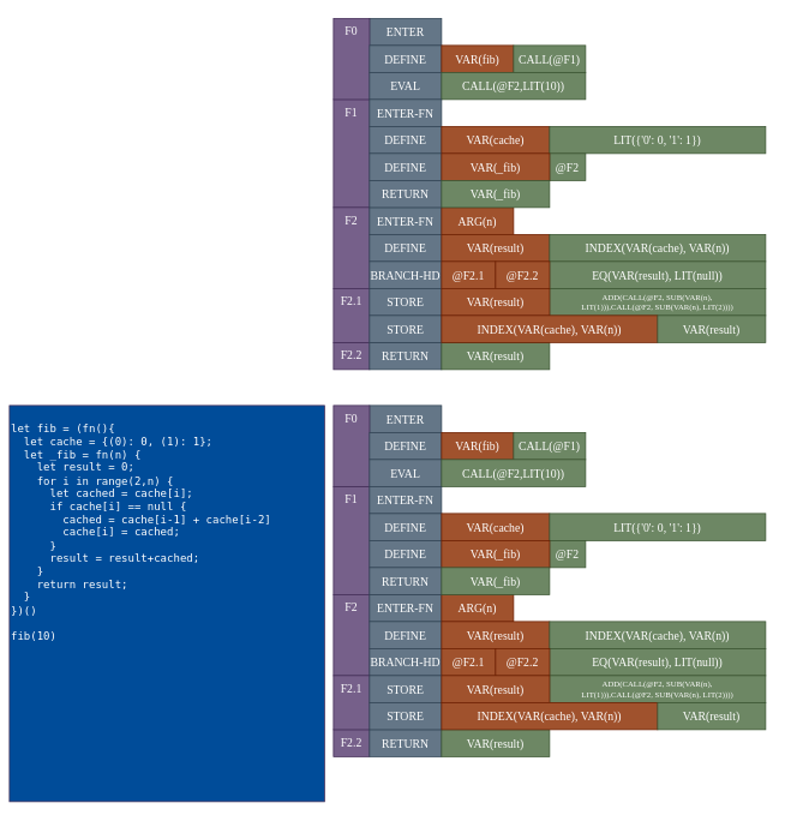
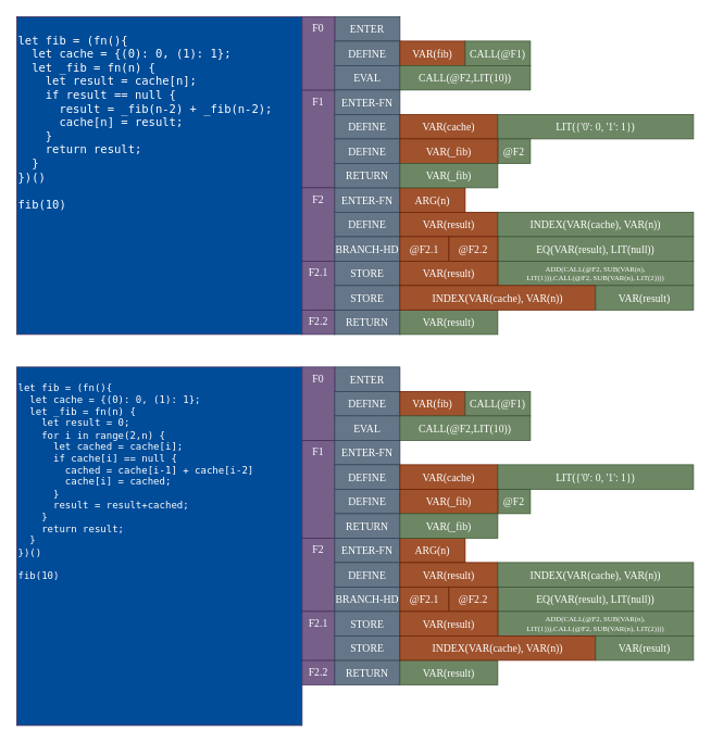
+ <mxCell id="2" value="&lt;pre style=&quot;line-height: 120% ; font-size: 14px&quot;&gt;let fib = (fn(){&lt;br style=&quot;font-size: 14px&quot;&gt;  let cache = {(0): 0, (1): 1};&lt;br style=&quot;font-size: 14px&quot;&gt;  let _fib = fn(n) {&lt;br style=&quot;font-size: 14px&quot;&gt;    let result = cache[n];&lt;br style=&quot;font-size: 14px&quot;&gt;    if result == null {&lt;br style=&quot;font-size: 14px&quot;&gt;      result = _fib(n-2) + _fib(n-2);&lt;br style=&quot;font-size: 14px&quot;&gt;      cache[n] = result;&lt;br style=&quot;font-size: 14px&quot;&gt;    }&lt;br style=&quot;font-size: 14px&quot;&gt;    return result;&lt;br style=&quot;font-size: 14px&quot;&gt;  }&lt;br style=&quot;font-size: 14px&quot;&gt;})()&lt;br&gt;&lt;br&gt;fib(10)&lt;br style=&quot;font-size: 14px&quot;&gt;&lt;/pre&gt;" style="rounded=0;whiteSpace=wrap;html=1;fontFamily=Courier New;labelBackgroundColor=none;strokeColor=#432D57;align=left;verticalAlign=top;fontSize=14;fontColor=#ffffff;glass=0;sketch=0;shadow=0;fillColor=#004C99;" vertex="1" parent="1"><mxGeometry x="20" y="20" width="350" height="390" as="geometry" /></mxCell>
- <mxCell id="40" value="&lt;pre style=&quot;line-height: 120% ; font-size: 12px&quot;&gt;let fib = (fn(){&lt;br style=&quot;font-size: 12px&quot;&gt;  let cache = {(0): 0, (1): 1};&lt;br style=&quot;font-size: 12px&quot;&gt;  let _fib = fn(n) {&lt;br style=&quot;font-size: 12px&quot;&gt;    let result = 0;&lt;br style=&quot;font-size: 12px&quot;&gt;    for i in range(2,n) {&lt;br style=&quot;font-size: 12px&quot;&gt;      let cached = cache[i];&lt;br style=&quot;font-size: 12px&quot;&gt;      if cache[i] == null {&lt;br&gt;        cached = cache[i-1] + cache[i-2]&lt;br&gt;        cache[i] = cached;&lt;br&gt;      }&lt;br&gt;      result = result+cached;&lt;br style=&quot;font-size: 12px&quot;&gt;    }&lt;br&gt;    return result;&lt;br style=&quot;font-size: 12px&quot;&gt;  }&lt;br style=&quot;font-size: 12px&quot;&gt;})()&lt;br style=&quot;font-size: 12px&quot;&gt;&lt;br style=&quot;font-size: 12px&quot;&gt;fib(10)&lt;br style=&quot;font-size: 12px&quot;&gt;&lt;/pre&gt;" style="rounded=0;whiteSpace=wrap;html=1;fontFamily=Courier New;labelBackgroundColor=none;strokeColor=#432D57;align=left;verticalAlign=top;fontSize=12;fontColor=#ffffff;glass=0;sketch=0;shadow=0;fillColor=#004C99;" vertex="1" parent="1"><mxGeometry x="10" y="450" width="350" height="440" as="geometry" /></mxCell>
+ <mxCell id="40" value="&lt;pre style=&quot;line-height: 120% ; font-size: 12px&quot;&gt;let fib = (fn(){&lt;br style=&quot;font-size: 12px&quot;&gt;  let cache = {(0): 0, (1): 1};&lt;br style=&quot;font-size: 12px&quot;&gt;  let _fib = fn(n) {&lt;br style=&quot;font-size: 12px&quot;&gt;    let result = 0;&lt;br style=&quot;font-size: 12px&quot;&gt;    for i in range(2,n) {&lt;br style=&quot;font-size: 12px&quot;&gt;      let cached = cache[i];&lt;br style=&quot;font-size: 12px&quot;&gt;      if cache[i] == null {&lt;br&gt;        cached = cache[i-1] + cache[i-2]&lt;br&gt;        cache[i] = cached;&lt;br&gt;      }&lt;br&gt;      result = result+cached;&lt;br style=&quot;font-size: 12px&quot;&gt;    }&lt;br&gt;    return result;&lt;br style=&quot;font-size: 12px&quot;&gt;  }&lt;br style=&quot;font-size: 12px&quot;&gt;})()&lt;br style=&quot;font-size: 12px&quot;&gt;&lt;br style=&quot;font-size: 12px&quot;&gt;fib(10)&lt;br style=&quot;font-size: 12px&quot;&gt;&lt;/pre&gt;" style="rounded=0;whiteSpace=wrap;html=1;fontFamily=Courier New;labelBackgroundColor=none;strokeColor=#432D57;align=left;verticalAlign=top;fontSize=12;fontColor=#ffffff;glass=0;sketch=0;shadow=0;fillColor=#004C99;" vertex="1" parent="1"><mxGeometry x="20" y="450" width="350" height="440" as="geometry" /></mxCell>
